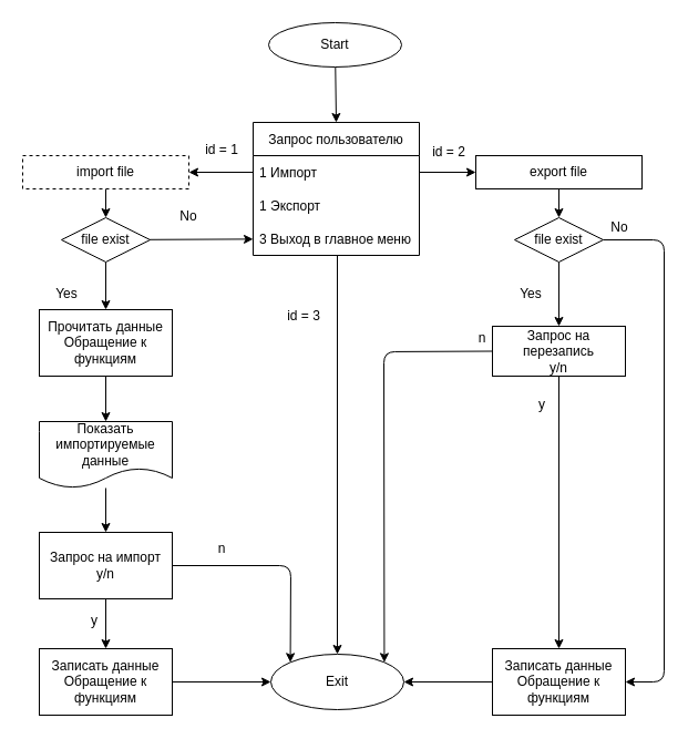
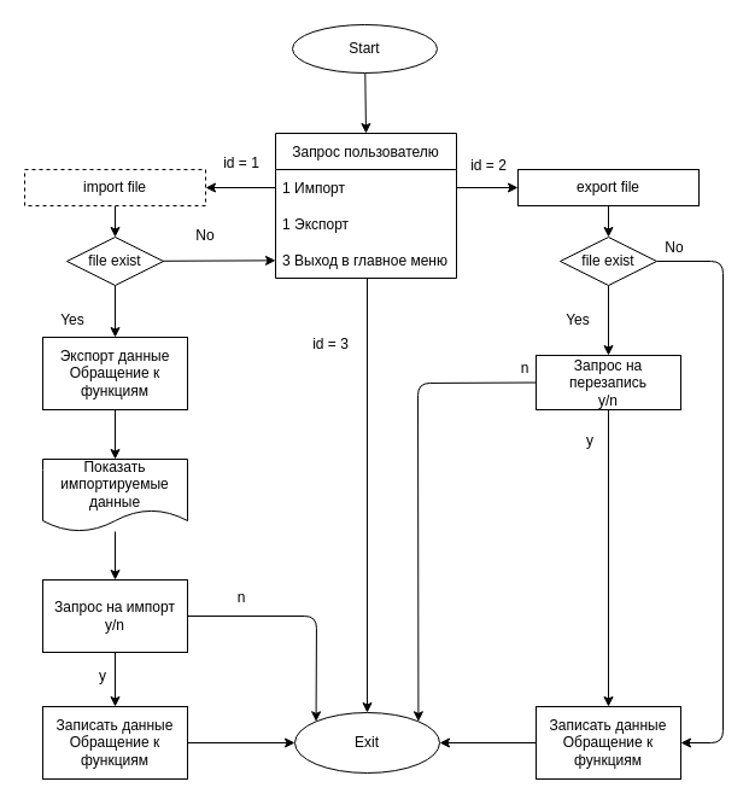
- <mxCell id="26" value="Прочитать данные&lt;br&gt;Обращение к функциям" style="rounded=0;whiteSpace=wrap;html=1;" parent="1" vertex="1"><mxGeometry x="35" y="279" width="120" height="60" as="geometry" /></mxCell>
+ <mxCell id="26" value="Экспорт данные&lt;br&gt;Обращение к функциям" style="rounded=0;whiteSpace=wrap;html=1;" parent="1" vertex="1"><mxGeometry x="35" y="279" width="120" height="60" as="geometry" /></mxCell>
